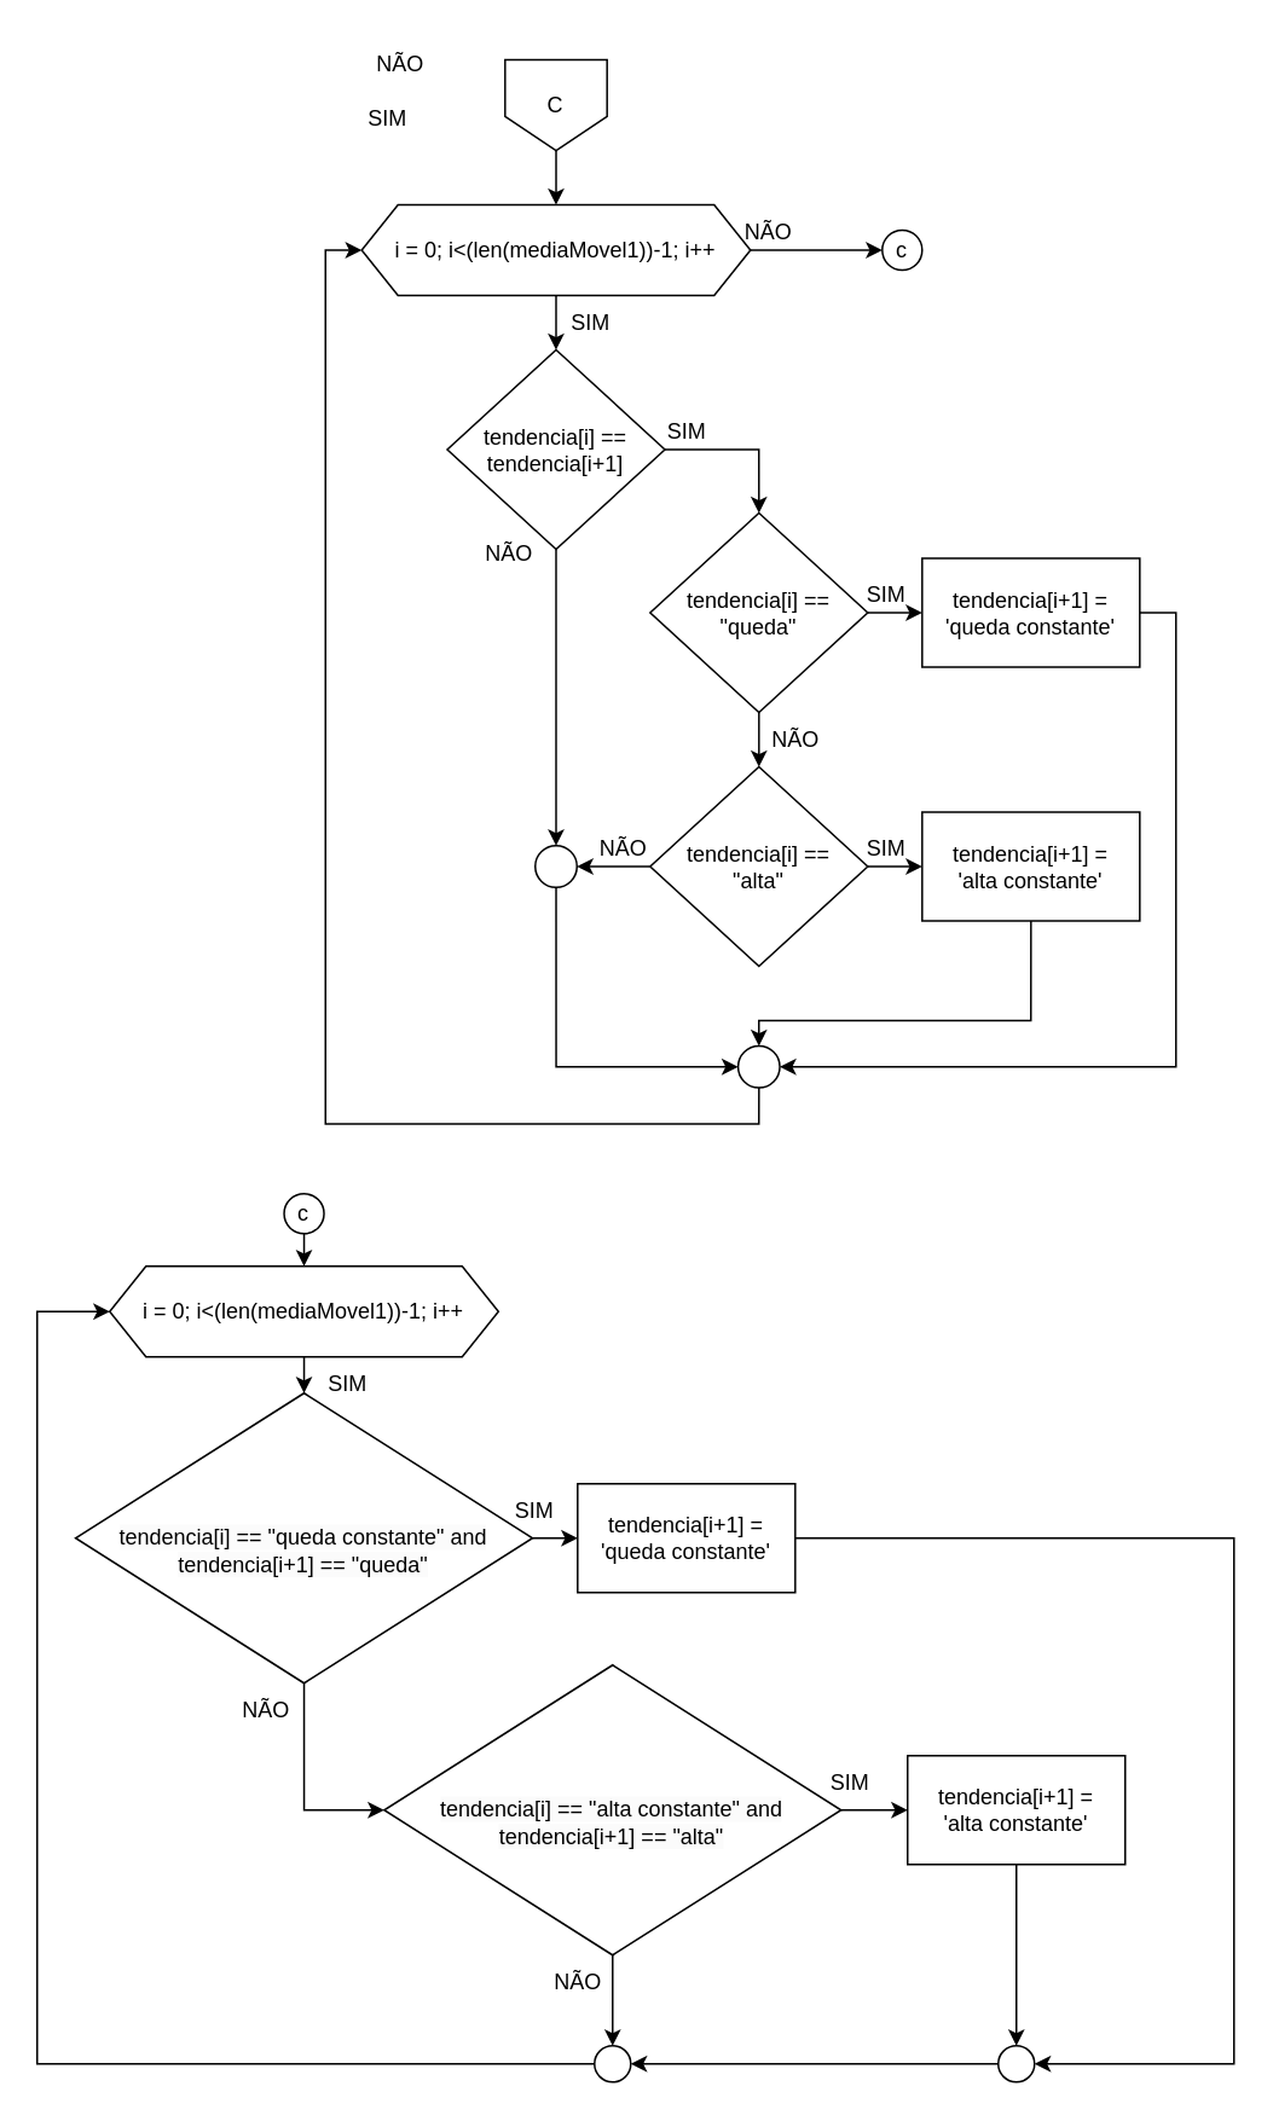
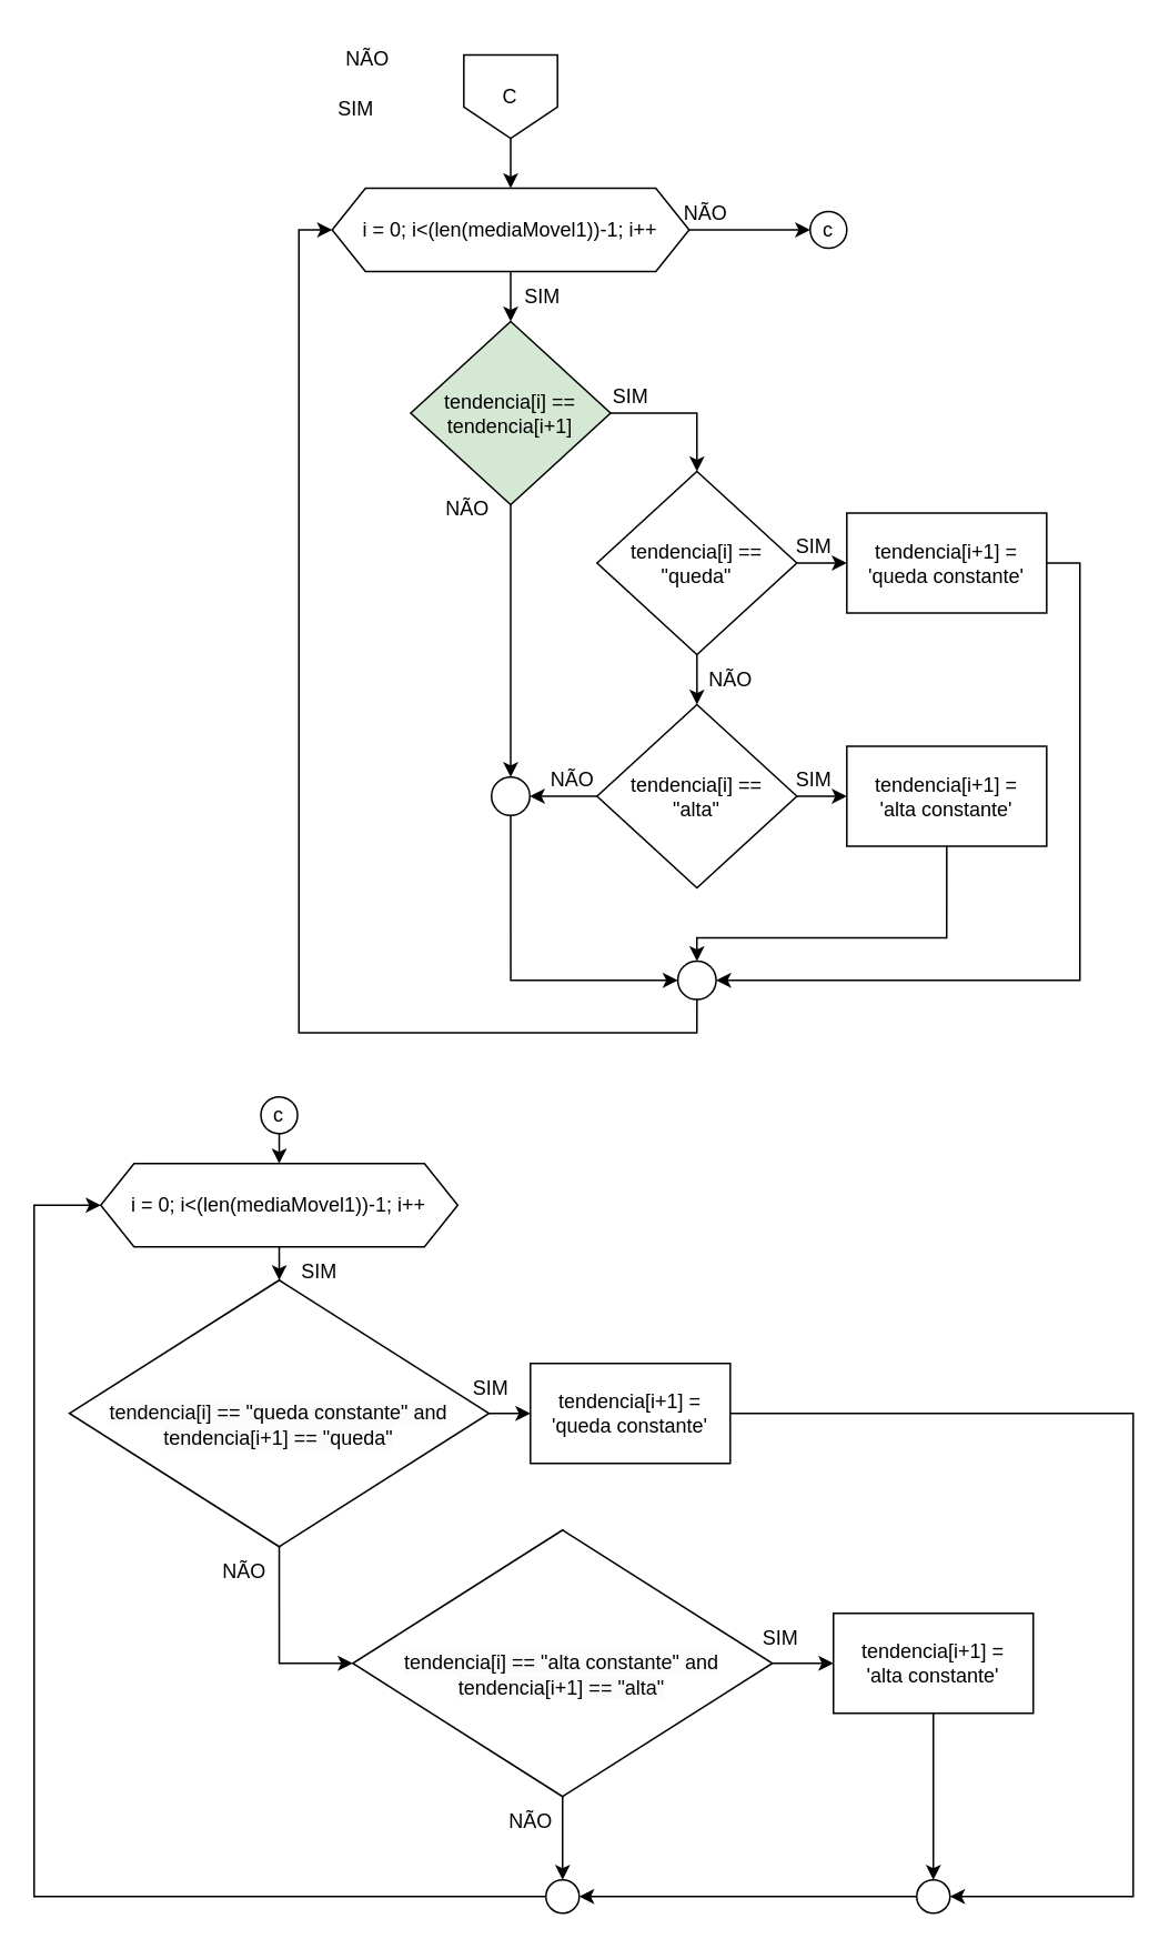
- <mxCell id="6" value="tendencia[i] == tendencia[i+1]" style="rhombus;whiteSpace=wrap;html=1;" vertex="1" parent="1"><mxGeometry x="246.16" y="192.5" width="120" height="110" as="geometry" /></mxCell>
+ <mxCell id="6" value="tendencia[i] == tendencia[i+1]" style="rhombus;whiteSpace=wrap;html=1;fillColor=#d5e8d4;" vertex="1" parent="1"><mxGeometry x="246.16" y="192.5" width="120" height="110" as="geometry" /></mxCell>
